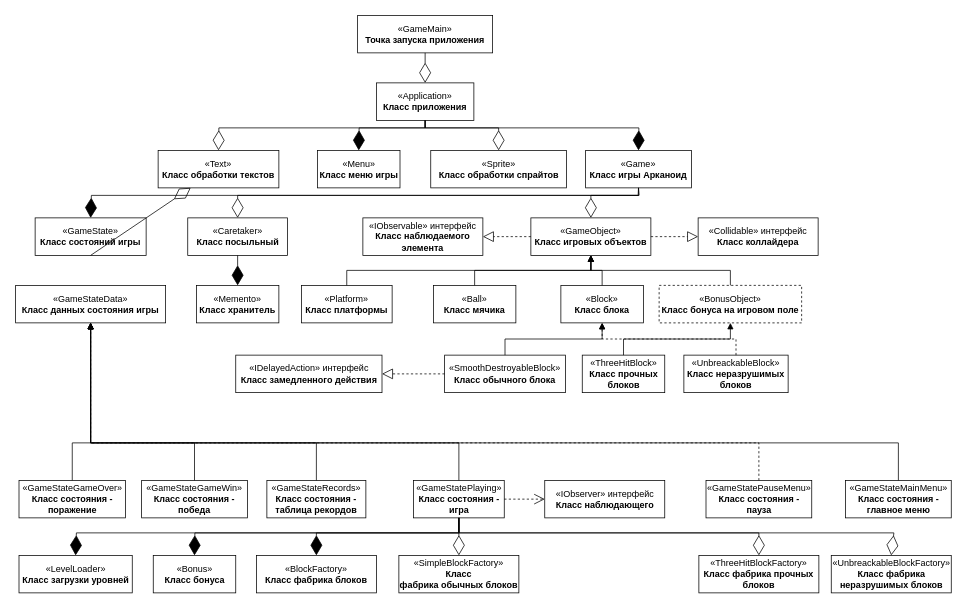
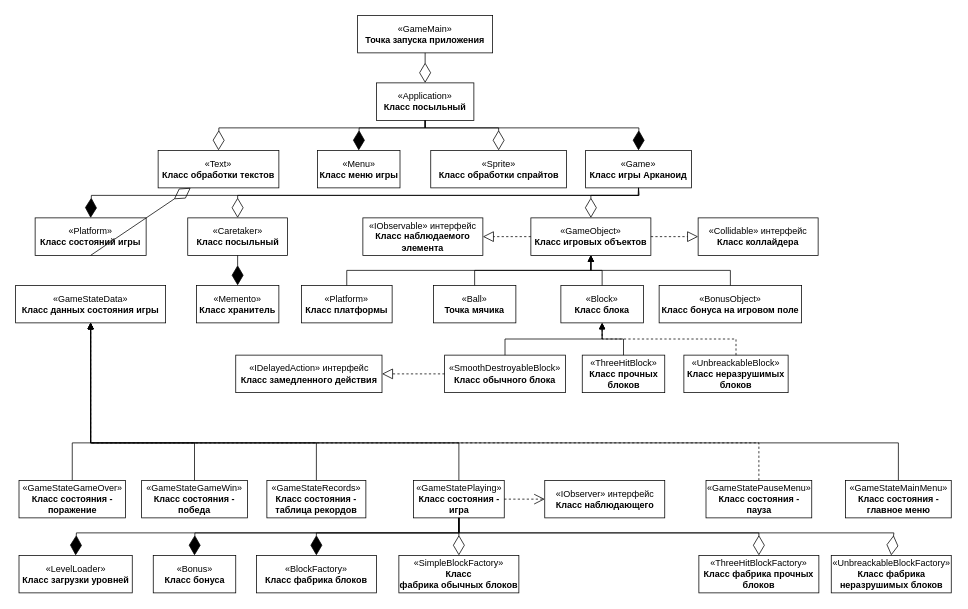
- <mxCell id="2" value="«Application»&lt;br&gt;&lt;b&gt;Класс приложения&lt;/b&gt;" style="html=1;whiteSpace=wrap;" vertex="1" parent="1"><mxGeometry x="501" y="110" width="130" height="50" as="geometry" /></mxCell>
+ <mxCell id="2" value="«Application»&lt;br&gt;&lt;b&gt;Класс посыльный&lt;/b&gt;" style="html=1;whiteSpace=wrap;" vertex="1" parent="1"><mxGeometry x="501" y="110" width="130" height="50" as="geometry" /></mxCell>
- <mxCell id="20" value="«GameState»&lt;br&gt;&lt;b&gt;Класс состояний игры&lt;/b&gt;" style="html=1;whiteSpace=wrap;" vertex="1" parent="1"><mxGeometry x="46" y="290" width="148" height="50" as="geometry" /></mxCell>
+ <mxCell id="20" value="«Platform»&lt;br&gt;&lt;b&gt;Класс состояний игры&lt;/b&gt;" style="html=1;whiteSpace=wrap;" vertex="1" parent="1"><mxGeometry x="46" y="290" width="148" height="50" as="geometry" /></mxCell>
- <mxCell id="3" value="«Ball»&lt;br&gt;&lt;b&gt;Класс мячика&lt;/b&gt;" style="html=1;whiteSpace=wrap;" vertex="1" parent="1"><mxGeometry x="577" y="380" width="110" height="50" as="geometry" /></mxCell>
+ <mxCell id="3" value="«Ball»&lt;br&gt;&lt;b&gt;Точка мячика&lt;/b&gt;" style="html=1;whiteSpace=wrap;" vertex="1" parent="1"><mxGeometry x="577" y="380" width="110" height="50" as="geometry" /></mxCell>
- <mxCell id="7" value="«BonusObject»&lt;br&gt;&lt;b&gt;Класс бонуса на игровом поле&lt;/b&gt;" style="html=1;whiteSpace=wrap;dashed=1;" vertex="1" parent="1"><mxGeometry x="878" y="380" width="190" height="50" as="geometry" /></mxCell>
+ <mxCell id="7" value="«BonusObject»&lt;br&gt;&lt;b&gt;Класс бонуса на игровом поле&lt;/b&gt;" style="html=1;whiteSpace=wrap;" vertex="1" parent="1"><mxGeometry x="878" y="380" width="190" height="50" as="geometry" /></mxCell>
- <mxCell id="41" value="" style="endArrow=block;endFill=1;html=1;edgeStyle=orthogonalEdgeStyle;align=left;verticalAlign=top;rounded=0;exitX=0.5;exitY=0;exitDx=0;exitDy=0;" edge="1" parent="1" source="28" target="7"><mxGeometry x="-1" relative="1" as="geometry"><mxPoint x="683" y="483" as="sourcePoint" /><mxPoint x="812" y="440" as="targetPoint" /></mxGeometry></mxCell>
+ <mxCell id="41" value="" style="endArrow=block;endFill=1;html=1;edgeStyle=orthogonalEdgeStyle;align=left;verticalAlign=top;rounded=0;exitX=0.5;exitY=0;exitDx=0;exitDy=0;entryX=0.5;entryY=1;entryDx=0;entryDy=0;" edge="1" parent="1" source="28" target="4"><mxGeometry x="-1" relative="1" as="geometry"><mxPoint x="683" y="483" as="sourcePoint" /><mxPoint x="812" y="440" as="targetPoint" /></mxGeometry></mxCell>
